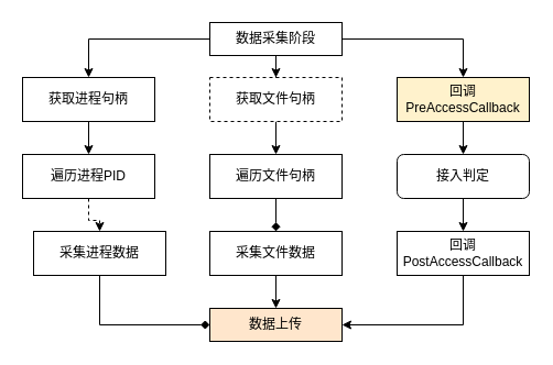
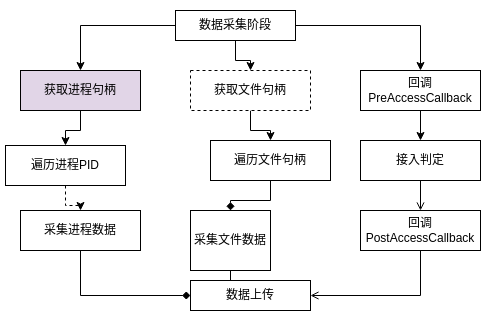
- <mxCell id="11" value="数据采集阶段" style="rounded=0;whiteSpace=wrap;html=1;" parent="1" vertex="1"><mxGeometry x="190" y="20" width="120" height="30" as="geometry" /></mxCell>
+ <mxCell id="11" value="数据采集阶段" style="rounded=0;whiteSpace=wrap;html=1;" parent="1" vertex="1"><mxGeometry x="175" y="10" width="120" height="30" as="geometry" /></mxCell>
- <mxCell id="3" value="获取进程句柄" style="rounded=0;whiteSpace=wrap;html=1;" parent="1" vertex="1"><mxGeometry x="20" y="70" width="120" height="40" as="geometry" /></mxCell>
+ <mxCell id="3" value="获取进程句柄" style="rounded=0;whiteSpace=wrap;html=1;fillColor=#e1d5e7;" parent="1" vertex="1"><mxGeometry x="20" y="70" width="120" height="40" as="geometry" /></mxCell>
- <mxCell id="7" value="回调&lt;br&gt;PreAccessCallback" style="rounded=0;whiteSpace=wrap;html=1;fillColor=#fff2cc;" parent="1" vertex="1"><mxGeometry x="360" y="70" width="120" height="40" as="geometry" /></mxCell>
+ <mxCell id="7" value="回调&lt;br&gt;PreAccessCallback" style="rounded=0;whiteSpace=wrap;html=1;" parent="1" vertex="1"><mxGeometry x="360" y="70" width="120" height="40" as="geometry" /></mxCell>
- <mxCell id="13" value="遍历进程PID" style="rounded=0;whiteSpace=wrap;html=1;" parent="1" vertex="1"><mxGeometry x="20" y="140" width="120" height="40" as="geometry" /></mxCell>
+ <mxCell id="13" value="遍历进程PID" style="rounded=0;whiteSpace=wrap;html=1;" parent="1" vertex="1"><mxGeometry x="5" y="145" width="120" height="40" as="geometry" /></mxCell>
- <mxCell id="15" value="遍历文件句柄" style="rounded=0;whiteSpace=wrap;html=1;" parent="1" vertex="1"><mxGeometry x="190" y="140" width="120" height="40" as="geometry" /></mxCell>
+ <mxCell id="15" value="遍历文件句柄" style="rounded=0;whiteSpace=wrap;html=1;" parent="1" vertex="1"><mxGeometry x="210" y="140" width="120" height="40" as="geometry" /></mxCell>
- <mxCell id="21" value="接入判定" style="whiteSpace=wrap;html=1;rounded=1;" parent="1" vertex="1"><mxGeometry x="360" y="140" width="120" height="40" as="geometry" /></mxCell>
+ <mxCell id="21" value="接入判定" style="rounded=0;whiteSpace=wrap;html=1;" parent="1" vertex="1"><mxGeometry x="360" y="140" width="120" height="40" as="geometry" /></mxCell>
- <mxCell id="20" value="" style="edgeStyle=orthogonalEdgeStyle;rounded=0;orthogonalLoop=1;jettySize=auto;html=1;" parent="1" source="21" target="23" edge="1"><mxGeometry relative="1" as="geometry" /></mxCell>
+ <mxCell id="20" value="" style="edgeStyle=orthogonalEdgeStyle;rounded=0;orthogonalLoop=1;jettySize=auto;html=1;endArrow=open;" parent="1" source="21" target="23" edge="1"><mxGeometry relative="1" as="geometry" /></mxCell>
- <mxCell id="17" value="采集进程数据" style="rounded=0;whiteSpace=wrap;html=1;" parent="1" vertex="1"><mxGeometry x="30" y="210" width="120" height="40" as="geometry" /></mxCell>
+ <mxCell id="17" value="采集进程数据" style="rounded=0;whiteSpace=wrap;html=1;" parent="1" vertex="1"><mxGeometry x="20" y="210" width="120" height="40" as="geometry" /></mxCell>
- <mxCell id="19" value="采集文件数据" style="rounded=0;whiteSpace=wrap;html=1;" parent="1" vertex="1"><mxGeometry x="190" y="210" width="120" height="40" as="geometry" /></mxCell>
+ <mxCell id="19" value="采集文件数据" style="rounded=0;whiteSpace=wrap;html=1;" parent="1" vertex="1"><mxGeometry x="190" y="210" width="80" height="60" as="geometry" /></mxCell>
- <mxCell id="24" value="数据上传" style="rounded=0;whiteSpace=wrap;html=1;fillColor=#ffe6cc;" parent="1" vertex="1"><mxGeometry x="190" y="280" width="120" height="30" as="geometry" /></mxCell>
+ <mxCell id="24" value="数据上传" style="rounded=0;whiteSpace=wrap;html=1;" parent="1" vertex="1"><mxGeometry x="190" y="280" width="120" height="30" as="geometry" /></mxCell>
- <mxCell id="22" style="edgeStyle=orthogonalEdgeStyle;rounded=0;orthogonalLoop=1;jettySize=auto;html=1;entryX=1;entryY=0.5;entryDx=0;entryDy=0;exitX=0.5;exitY=1;exitDx=0;exitDy=0;" parent="1" source="23" target="24" edge="1"><mxGeometry relative="1" as="geometry" /></mxCell>
+ <mxCell id="22" style="edgeStyle=orthogonalEdgeStyle;rounded=0;orthogonalLoop=1;jettySize=auto;html=1;entryX=1;entryY=0.5;entryDx=0;entryDy=0;exitX=0.5;exitY=1;exitDx=0;exitDy=0;endArrow=open;" parent="1" source="23" target="24" edge="1"><mxGeometry relative="1" as="geometry" /></mxCell>
